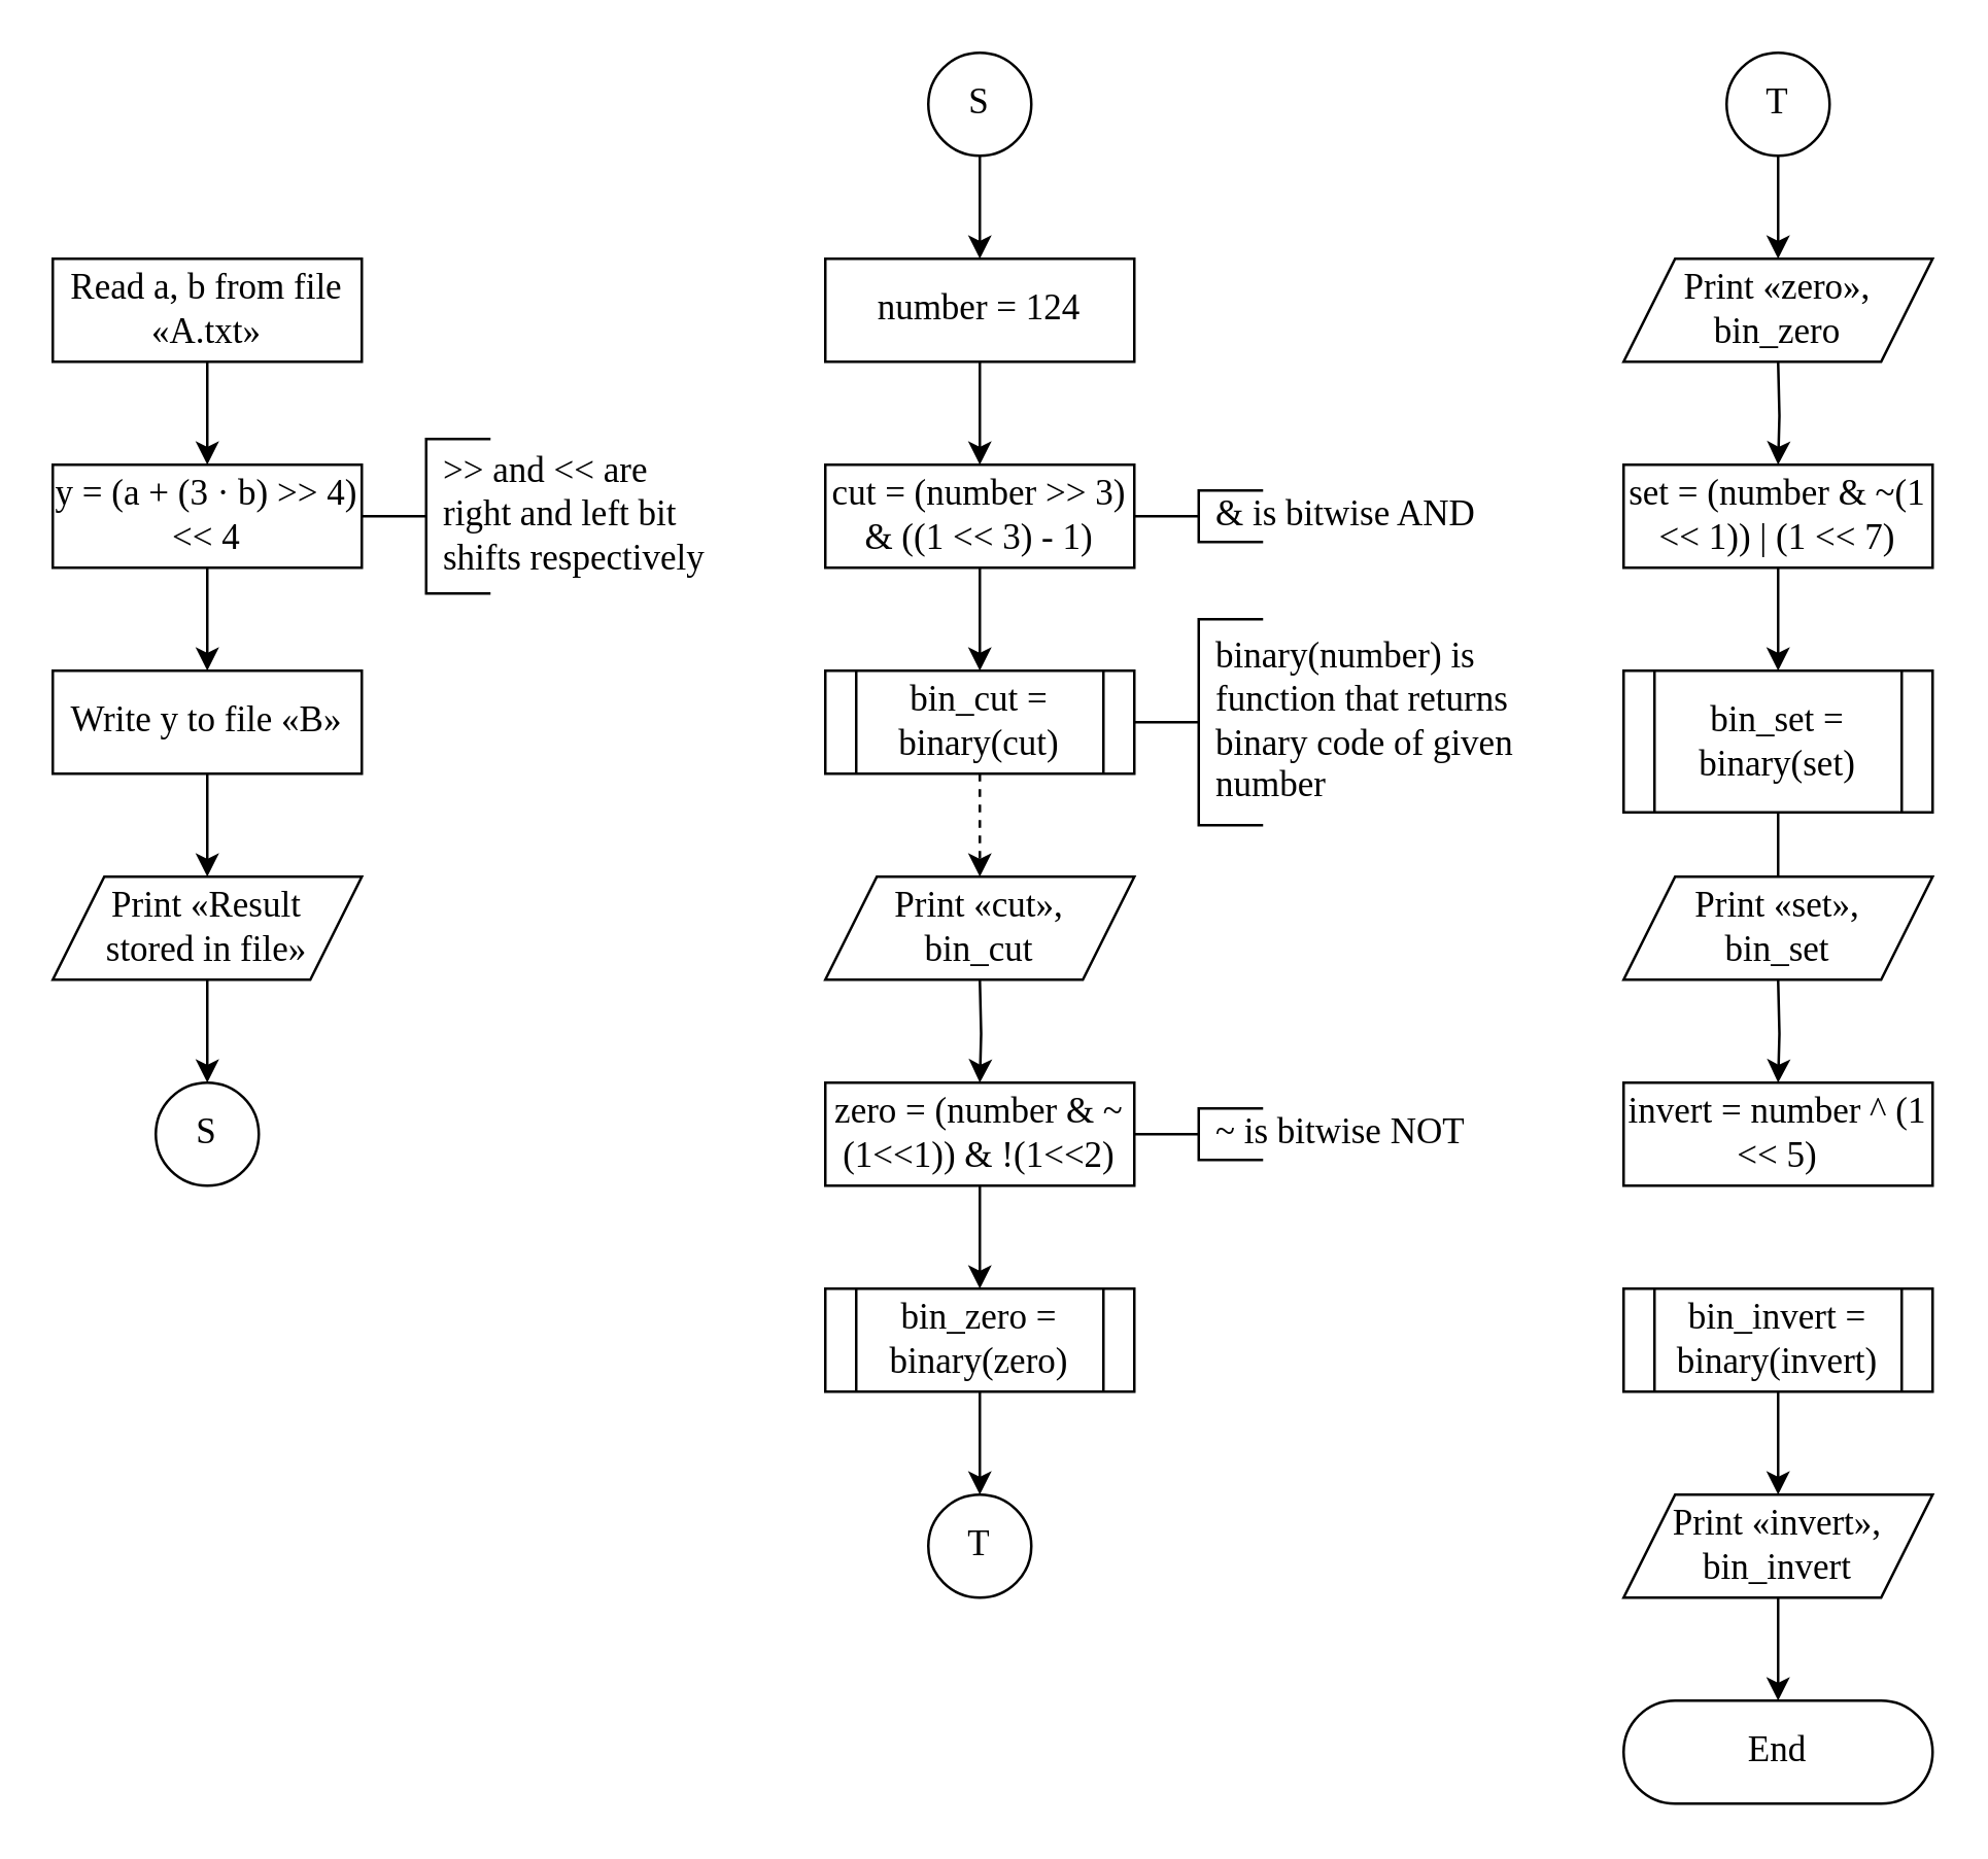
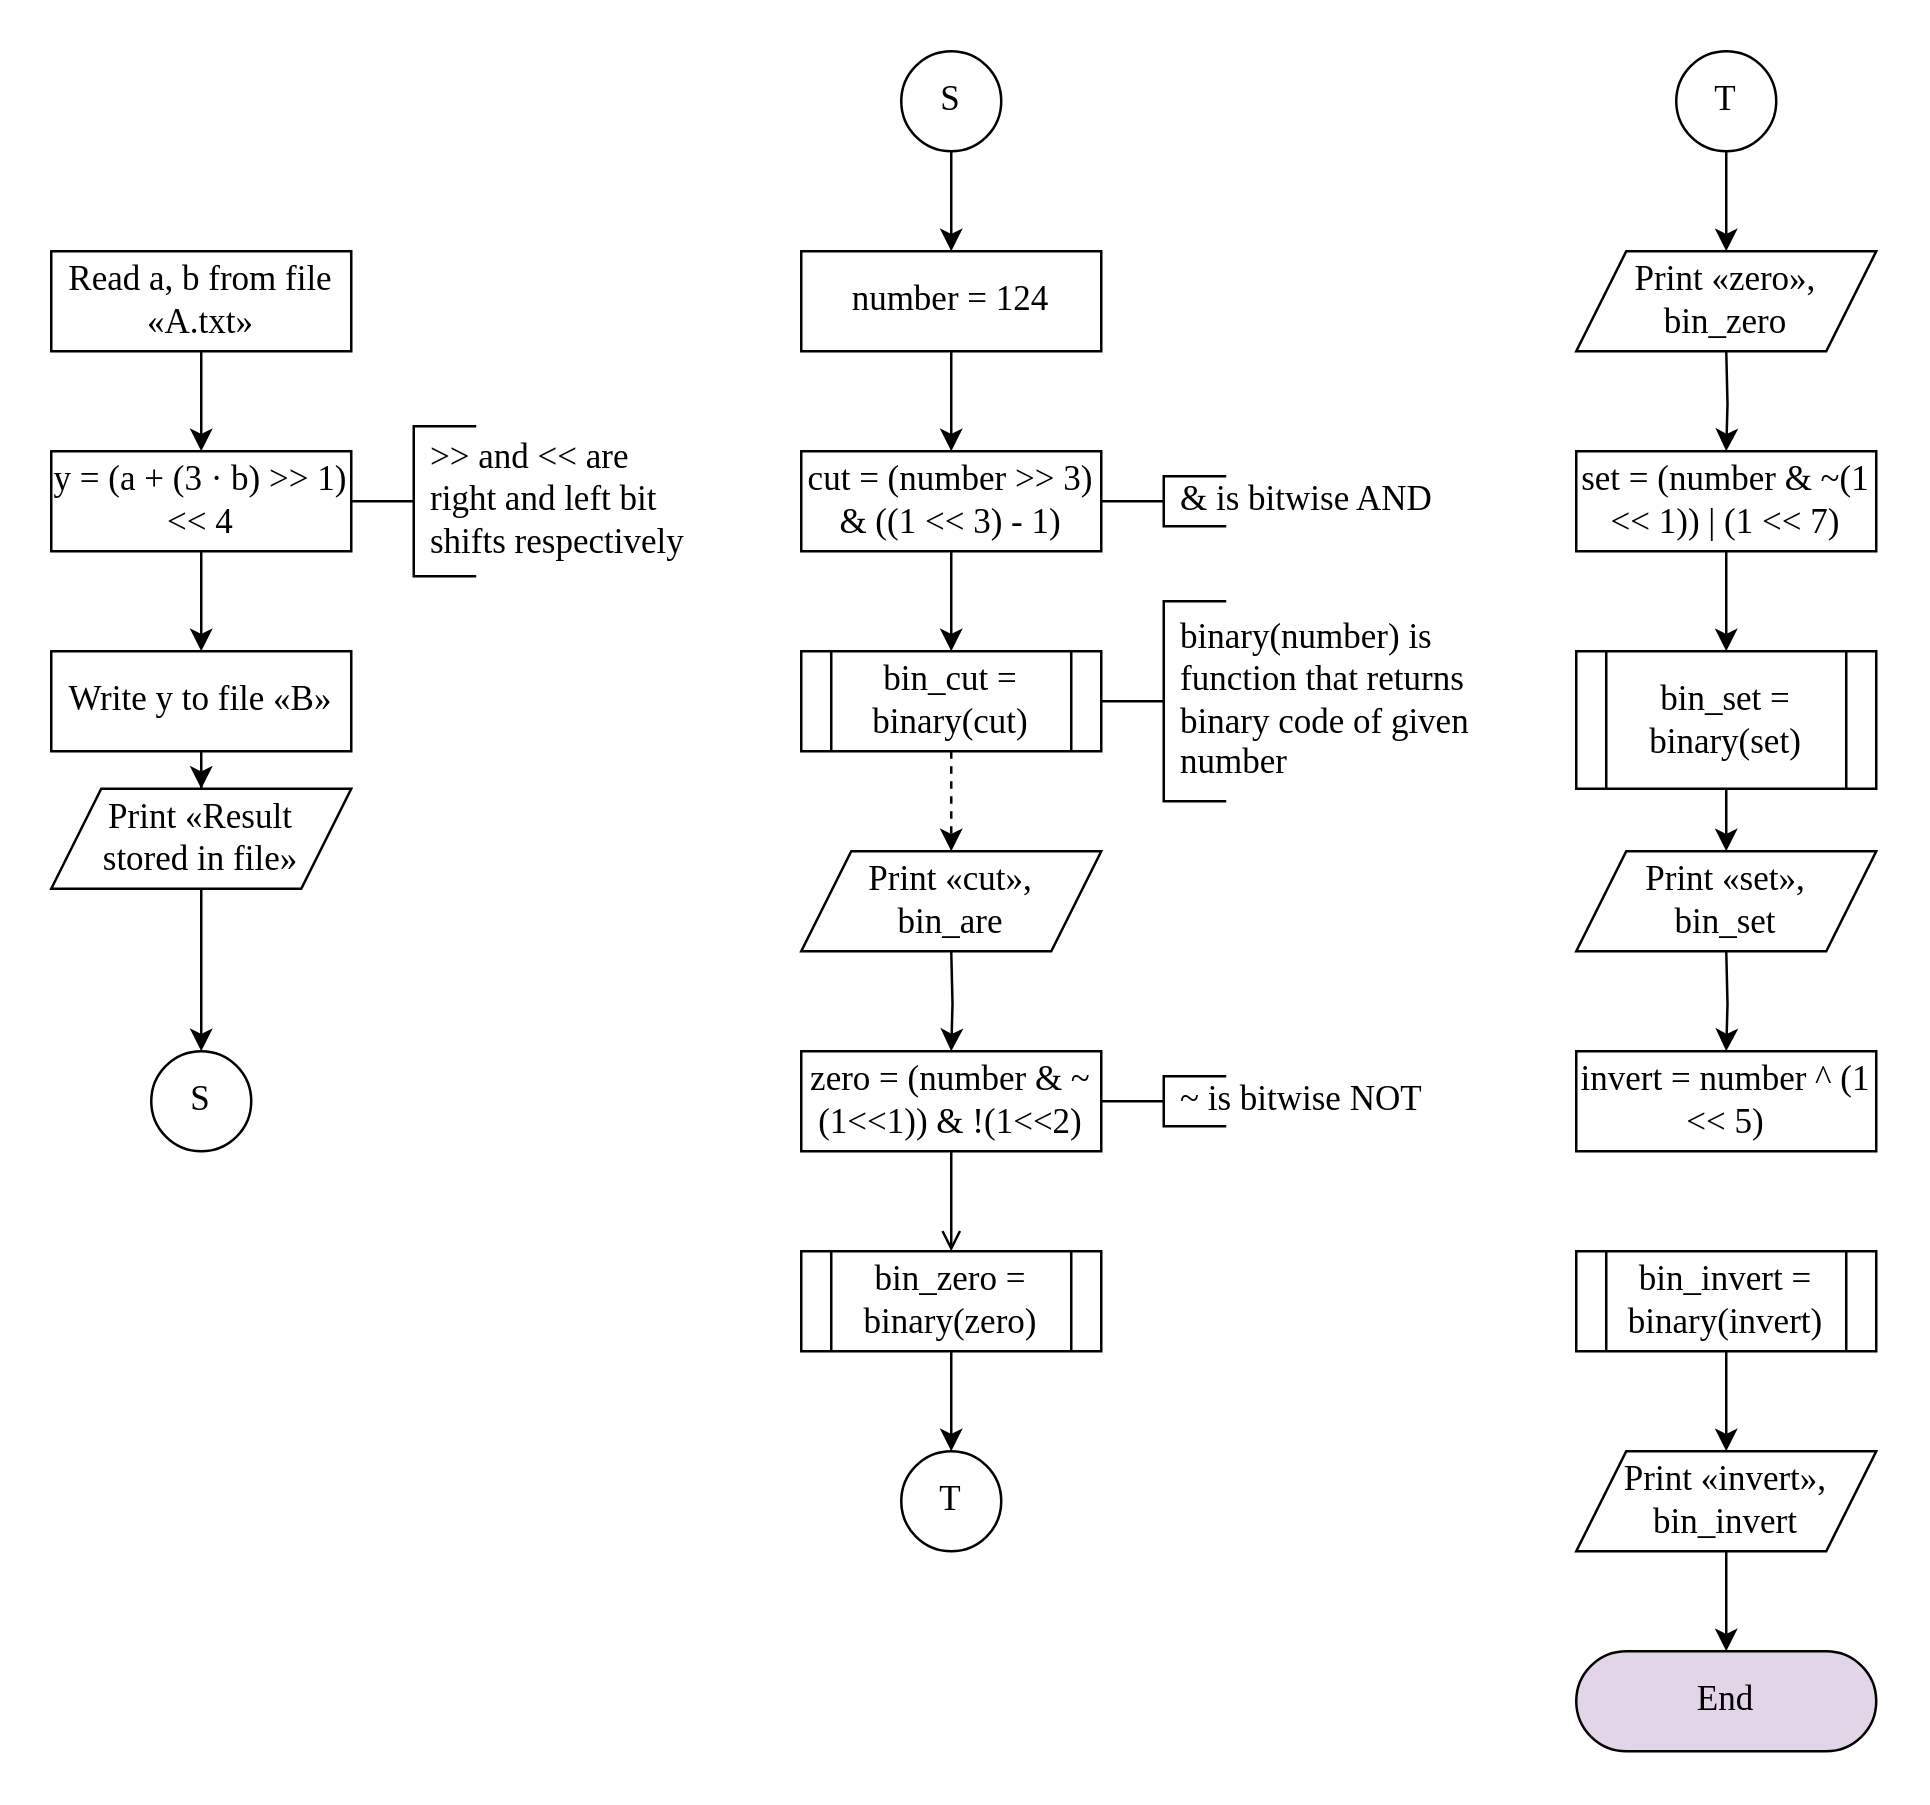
- <mxCell id="5" value="y = (a + (3 · b) &amp;gt;&amp;gt; 4) &amp;lt;&amp;lt; 4" style="rounded=0;whiteSpace=wrap;html=1;fontFamily=Times New Roman;fontSize=14;strokeColor=#000000;strokeWidth=1;fillColor=#FFFFFF;gradientColor=none;" vertex="1" parent="1"><mxGeometry x="20" y="180" width="120" height="40" as="geometry" /></mxCell>
+ <mxCell id="5" value="y = (a + (3 · b) &amp;gt;&amp;gt; 1) &amp;lt;&amp;lt; 4" style="rounded=0;whiteSpace=wrap;html=1;fontFamily=Times New Roman;fontSize=14;strokeColor=#000000;strokeWidth=1;fillColor=#FFFFFF;gradientColor=none;" vertex="1" parent="1"><mxGeometry x="20" y="180" width="120" height="40" as="geometry" /></mxCell>
- <mxCell id="37" value="" style="edgeStyle=orthogonalEdgeStyle;rounded=0;orthogonalLoop=1;jettySize=auto;html=1;fontFamily=Times New Roman;fontSize=14;endArrow=none;" edge="1" parent="1" source="38" target="39"><mxGeometry relative="1" as="geometry" /></mxCell>
+ <mxCell id="37" value="" style="edgeStyle=orthogonalEdgeStyle;rounded=0;orthogonalLoop=1;jettySize=auto;html=1;fontFamily=Times New Roman;fontSize=14;" edge="1" parent="1" source="38" target="39"><mxGeometry relative="1" as="geometry" /></mxCell>
- <mxCell id="11" value="&lt;div style=&quot;font-size: 14px;&quot;&gt;Print «Result&lt;/div&gt;&lt;div style=&quot;font-size: 14px;&quot;&gt;stored in file»&lt;/div&gt;" style="shape=parallelogram;perimeter=parallelogramPerimeter;whiteSpace=wrap;html=1;fixedSize=1;fontFamily=Times New Roman;fontSize=14;strokeColor=#000000;fillColor=#FFFFFF;gradientColor=none;align=center;" vertex="1" parent="1"><mxGeometry x="20" y="340" width="120" height="40" as="geometry" /></mxCell>
+ <mxCell id="11" value="&lt;div style=&quot;font-size: 14px;&quot;&gt;Print «Result&lt;/div&gt;&lt;div style=&quot;font-size: 14px;&quot;&gt;stored in file»&lt;/div&gt;" style="shape=parallelogram;perimeter=parallelogramPerimeter;whiteSpace=wrap;html=1;fixedSize=1;fontFamily=Times New Roman;fontSize=14;strokeColor=#000000;fillColor=#FFFFFF;gradientColor=none;align=center;" vertex="1" parent="1"><mxGeometry x="20" y="315" width="120" height="40" as="geometry" /></mxCell>
- <mxCell id="23" value="&lt;div style=&quot;font-size: 14px;&quot;&gt;Print «cut»,&lt;/div&gt;&lt;div style=&quot;font-size: 14px;&quot;&gt;bin_cut&lt;/div&gt;" style="shape=parallelogram;perimeter=parallelogramPerimeter;whiteSpace=wrap;html=1;fixedSize=1;fontFamily=Times New Roman;fontSize=14;strokeColor=#000000;fillColor=#FFFFFF;gradientColor=none;align=center;" vertex="1" parent="1"><mxGeometry x="320" y="340" width="120" height="40" as="geometry" /></mxCell>
+ <mxCell id="23" value="&lt;div style=&quot;font-size: 14px;&quot;&gt;Print «cut»,&lt;/div&gt;&lt;div style=&quot;font-size: 14px;&quot;&gt;bin_are&lt;/div&gt;" style="shape=parallelogram;perimeter=parallelogramPerimeter;whiteSpace=wrap;html=1;fixedSize=1;fontFamily=Times New Roman;fontSize=14;strokeColor=#000000;fillColor=#FFFFFF;gradientColor=none;align=center;" vertex="1" parent="1"><mxGeometry x="320" y="340" width="120" height="40" as="geometry" /></mxCell>
- <mxCell id="25" value="" style="edgeStyle=orthogonalEdgeStyle;rounded=0;orthogonalLoop=1;jettySize=auto;html=1;fontFamily=Times New Roman;fontSize=14;" edge="1" parent="1" source="26" target="28"><mxGeometry relative="1" as="geometry" /></mxCell>
+ <mxCell id="25" value="" style="edgeStyle=orthogonalEdgeStyle;rounded=0;orthogonalLoop=1;jettySize=auto;html=1;fontFamily=Times New Roman;fontSize=14;endArrow=open;" edge="1" parent="1" source="26" target="28"><mxGeometry relative="1" as="geometry" /></mxCell>
- <mxCell id="49" value="End" style="rounded=1;whiteSpace=wrap;html=1;fontFamily=Times New Roman;fontSize=14;align=center;arcSize=50;" vertex="1" parent="1"><mxGeometry x="630" y="660" width="120" height="40" as="geometry" /></mxCell>
+ <mxCell id="49" value="End" style="rounded=1;whiteSpace=wrap;html=1;fontFamily=Times New Roman;fontSize=14;align=center;arcSize=50;fillColor=#e1d5e7;" vertex="1" parent="1"><mxGeometry x="630" y="660" width="120" height="40" as="geometry" /></mxCell>
